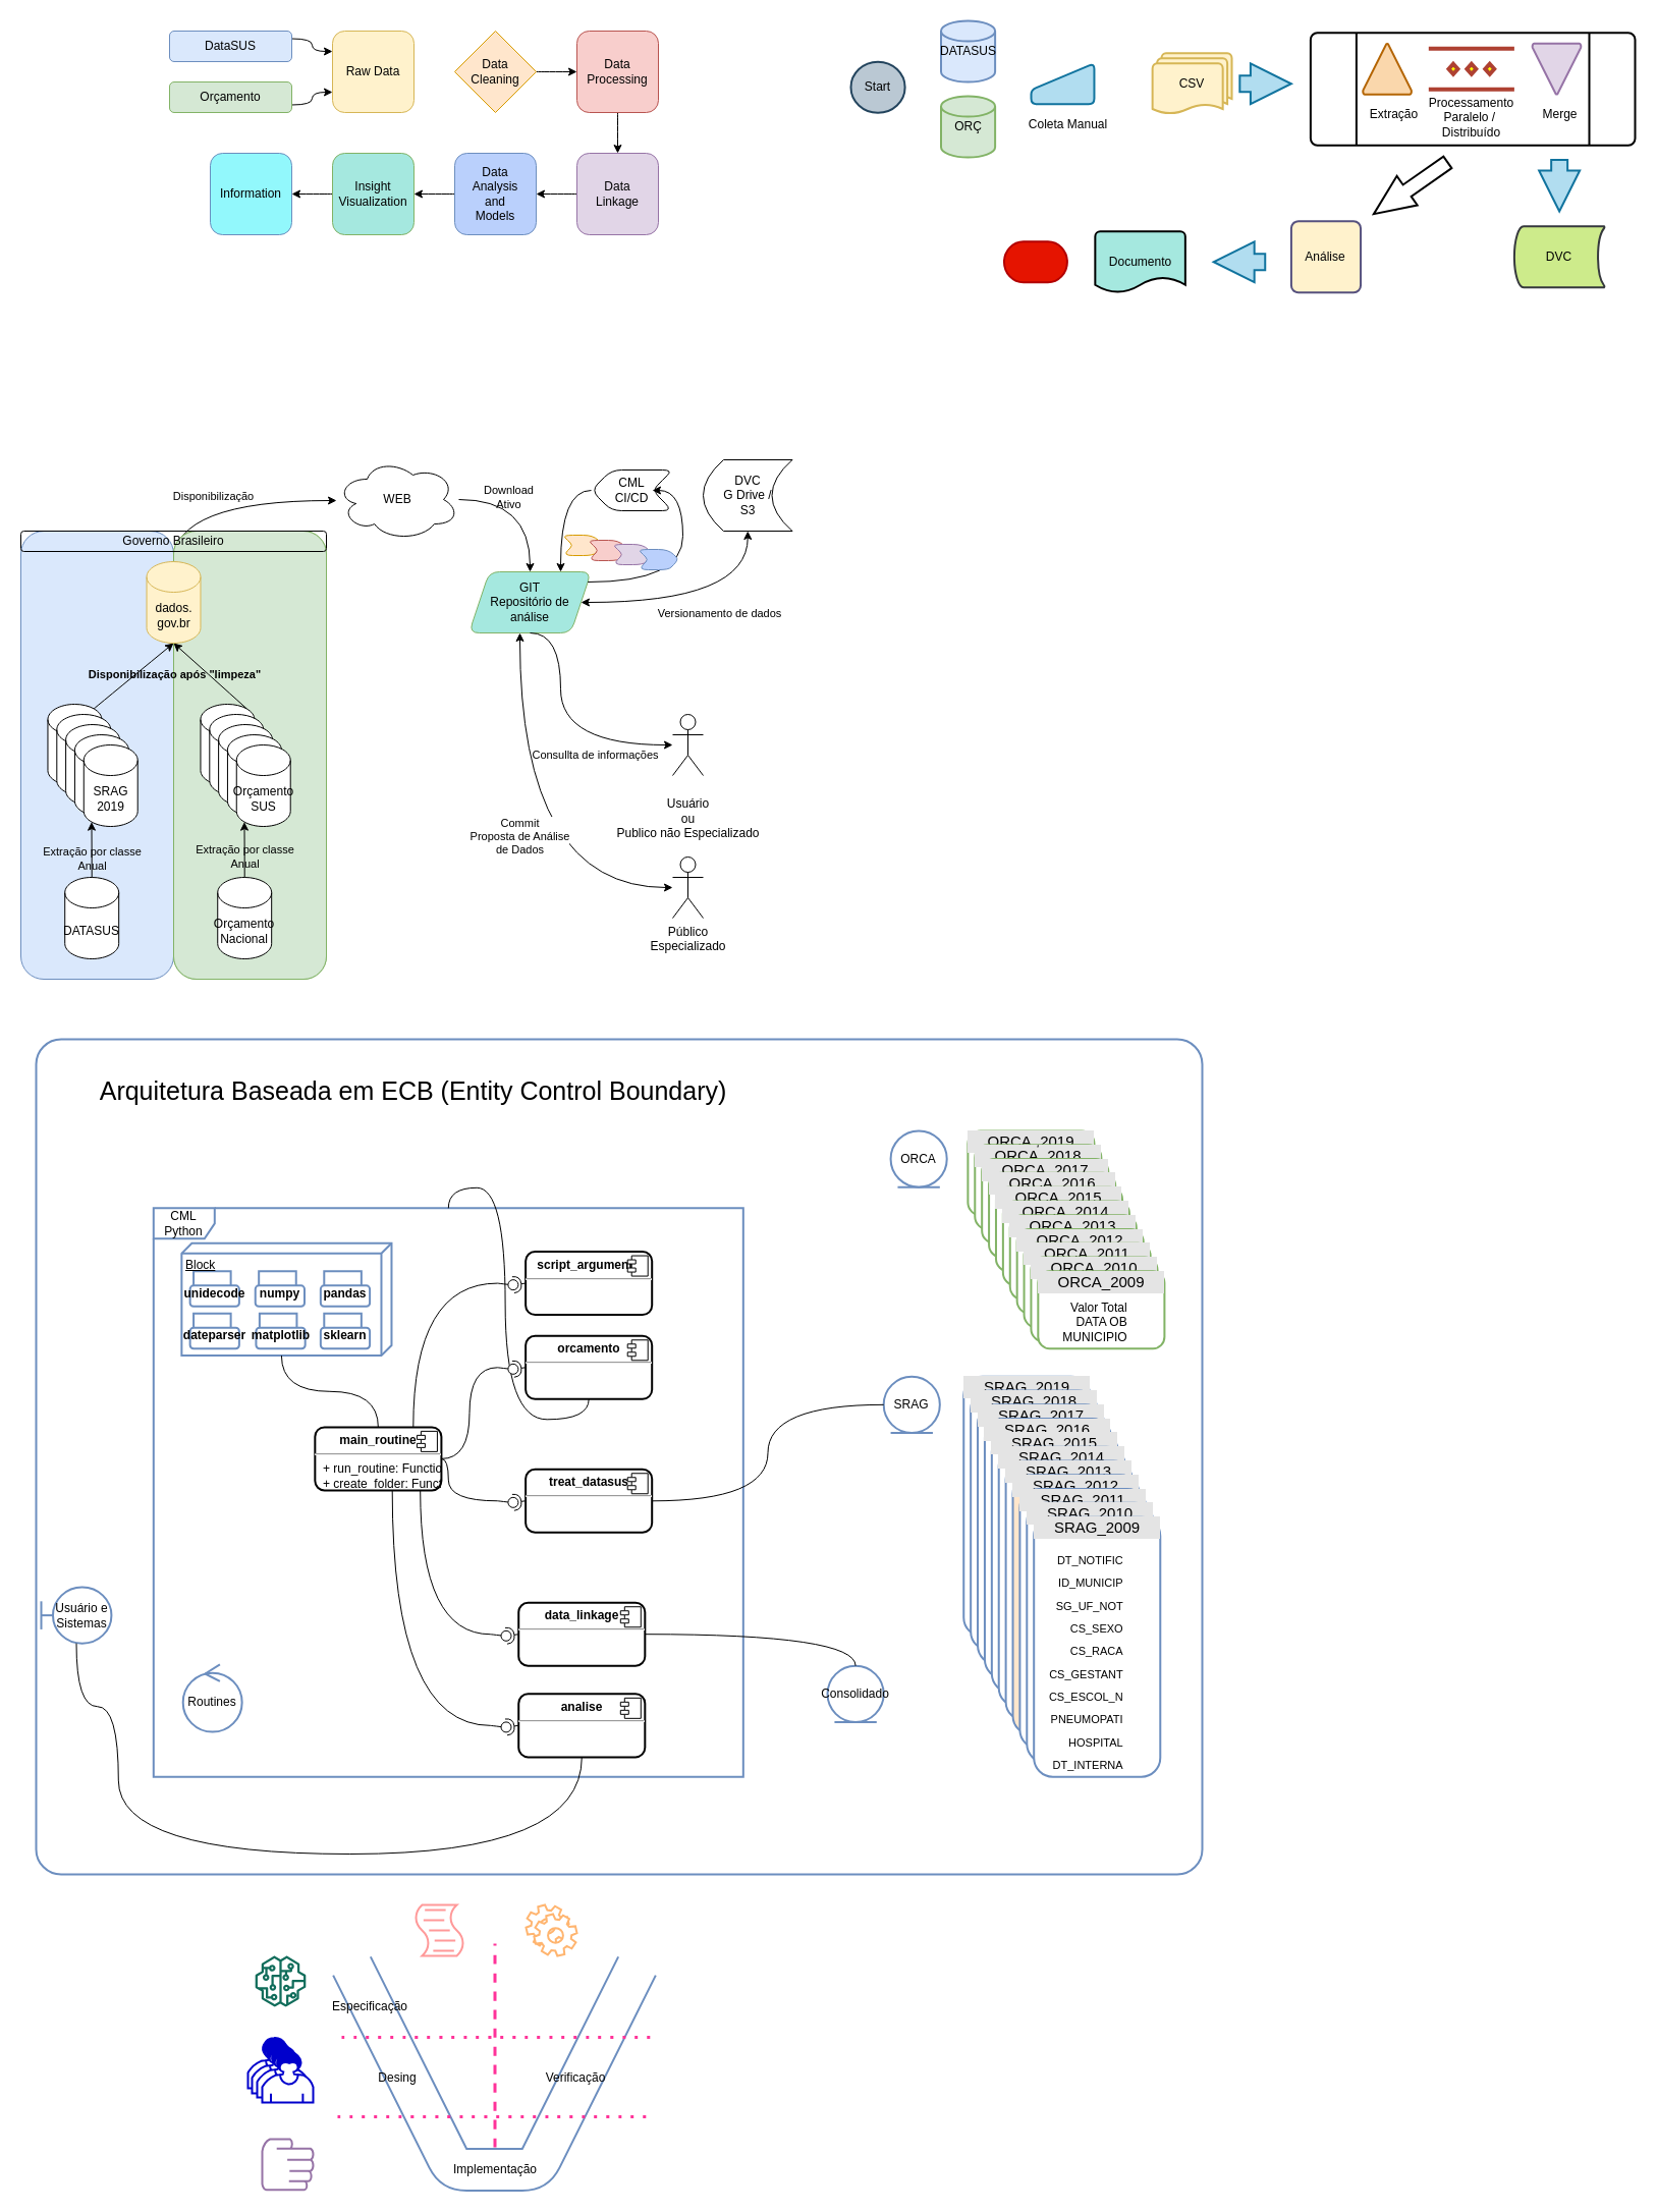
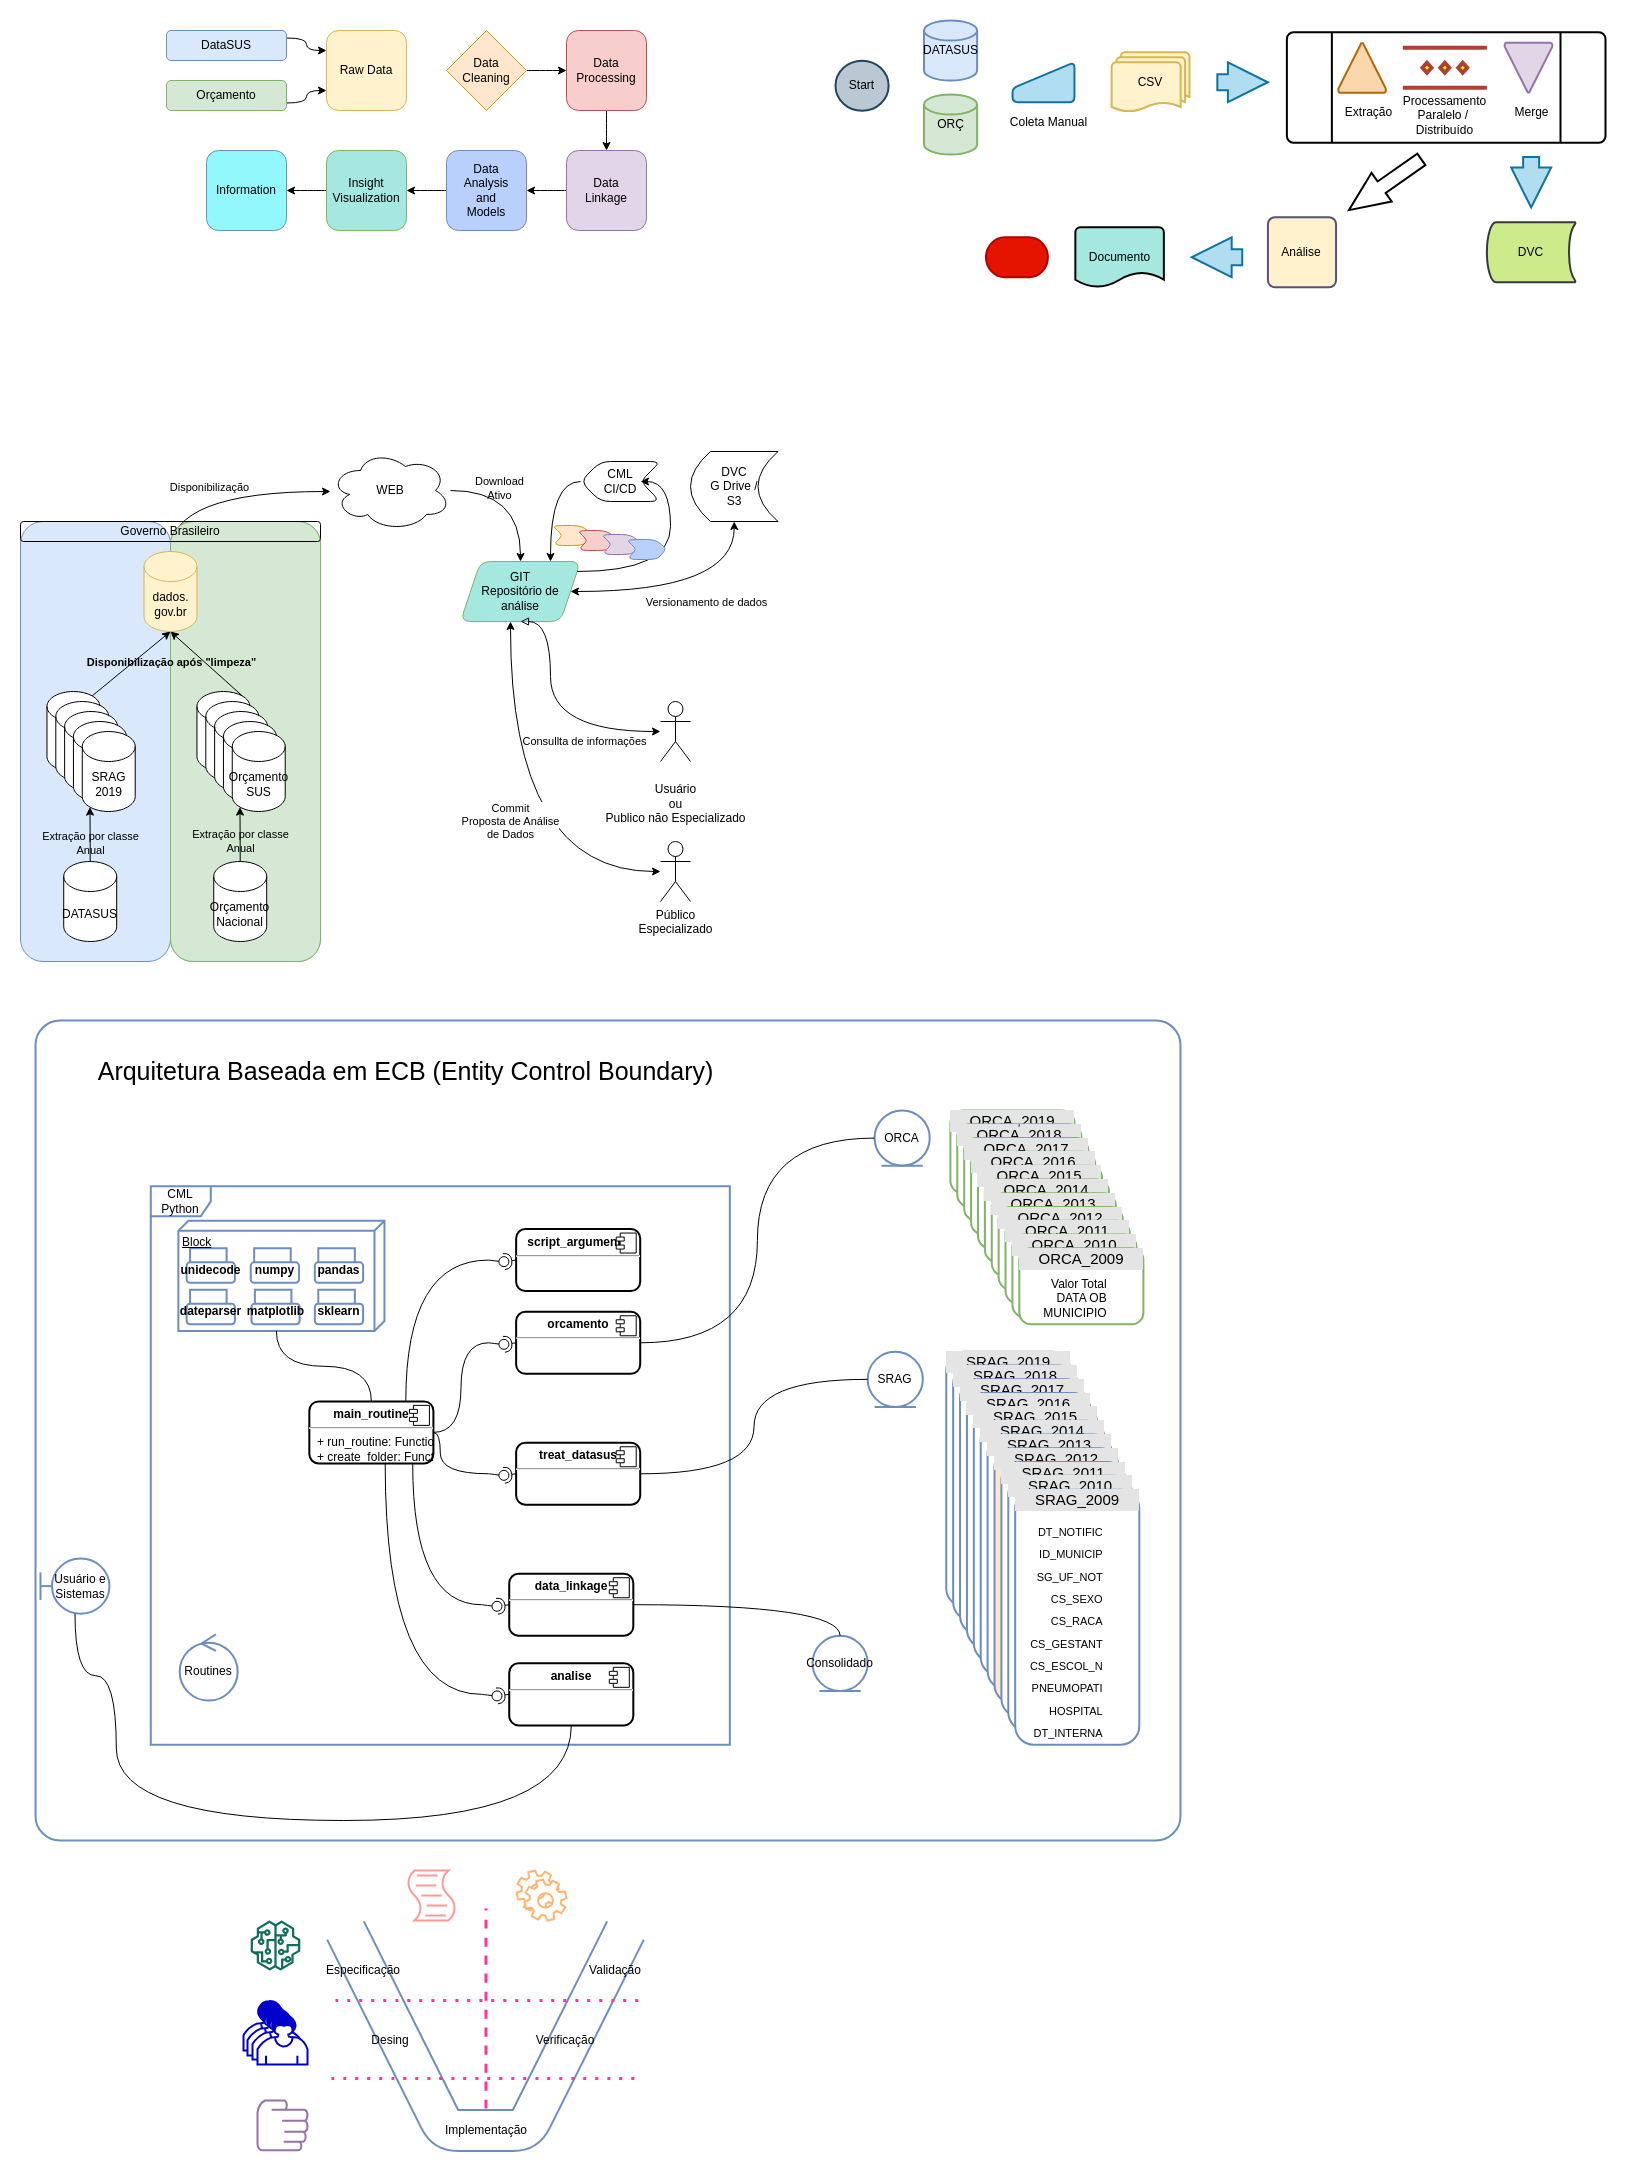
- <mxCell id="68" value="CSV" style="strokeWidth=2;html=1;shape=mxgraph.flowchart.multi-document;whiteSpace=wrap;labelBackgroundColor=none;fillColor=#fff2cc;strokeColor=#d6b656;rounded=1;" parent="65" vertex="1"><mxGeometry x="296.138" y="31.75" width="77.885" height="60" as="geometry" /></mxCell>
+ <mxCell id="68" value="CSV" style="strokeWidth=2;html=1;shape=mxgraph.flowchart.multi-document;whiteSpace=wrap;labelBackgroundColor=none;fillColor=#fff2cc;strokeColor=#d6b656;rounded=1;" parent="65" vertex="1"><mxGeometry x="276.138" y="31.75" width="77.885" height="60" as="geometry" /></mxCell>
- <mxCell id="27" value="Consullta de informações" style="edgeStyle=orthogonalEdgeStyle;orthogonalLoop=1;jettySize=auto;html=1;entryX=0.5;entryY=1;entryDx=0;entryDy=0;startArrow=classic;startFill=1;endArrow=none;endFill=0;curved=1;" parent="1" source="28" target="26" edge="1"><mxGeometry x="-0.391" y="10" relative="1" as="geometry"><Array as="points"><mxPoint x="550" y="731" /><mxPoint x="550" y="621" /></Array><mxPoint as="offset" /></mxGeometry></mxCell>
+ <mxCell id="27" value="Consullta de informações" style="edgeStyle=orthogonalEdgeStyle;orthogonalLoop=1;jettySize=auto;html=1;entryX=0.5;entryY=1;entryDx=0;entryDy=0;startArrow=classic;startFill=1;endArrow=block;endFill=0;curved=1;" parent="1" source="28" target="26" edge="1"><mxGeometry x="-0.391" y="10" relative="1" as="geometry"><Array as="points"><mxPoint x="550" y="731" /><mxPoint x="550" y="621" /></Array><mxPoint as="offset" /></mxGeometry></mxCell>
- <mxCell id="143" style="edgeStyle=orthogonalEdgeStyle;orthogonalLoop=1;jettySize=auto;html=1;startArrow=none;startFill=0;endArrow=none;endFill=0;fontColor=#000000;curved=1;" parent="90" source="141" target="93" edge="1"><mxGeometry relative="1" as="geometry" /></mxCell>
+ <mxCell id="143" style="edgeStyle=orthogonalEdgeStyle;orthogonalLoop=1;jettySize=auto;html=1;entryX=0;entryY=0.5;entryDx=0;entryDy=0;startArrow=none;startFill=0;endArrow=none;endFill=0;fontColor=#000000;curved=1;" parent="90" source="141" target="127" edge="1"><mxGeometry relative="1" as="geometry" /></mxCell>
+ <mxCell id="188" value="Validação" style="text;html=1;strokeColor=none;fillColor=none;align=center;verticalAlign=middle;whiteSpace=wrap;rounded=1;" vertex="1" parent="1"><mxGeometry x="595" y="1960" width="40" height="20" as="geometry" /></mxCell>
